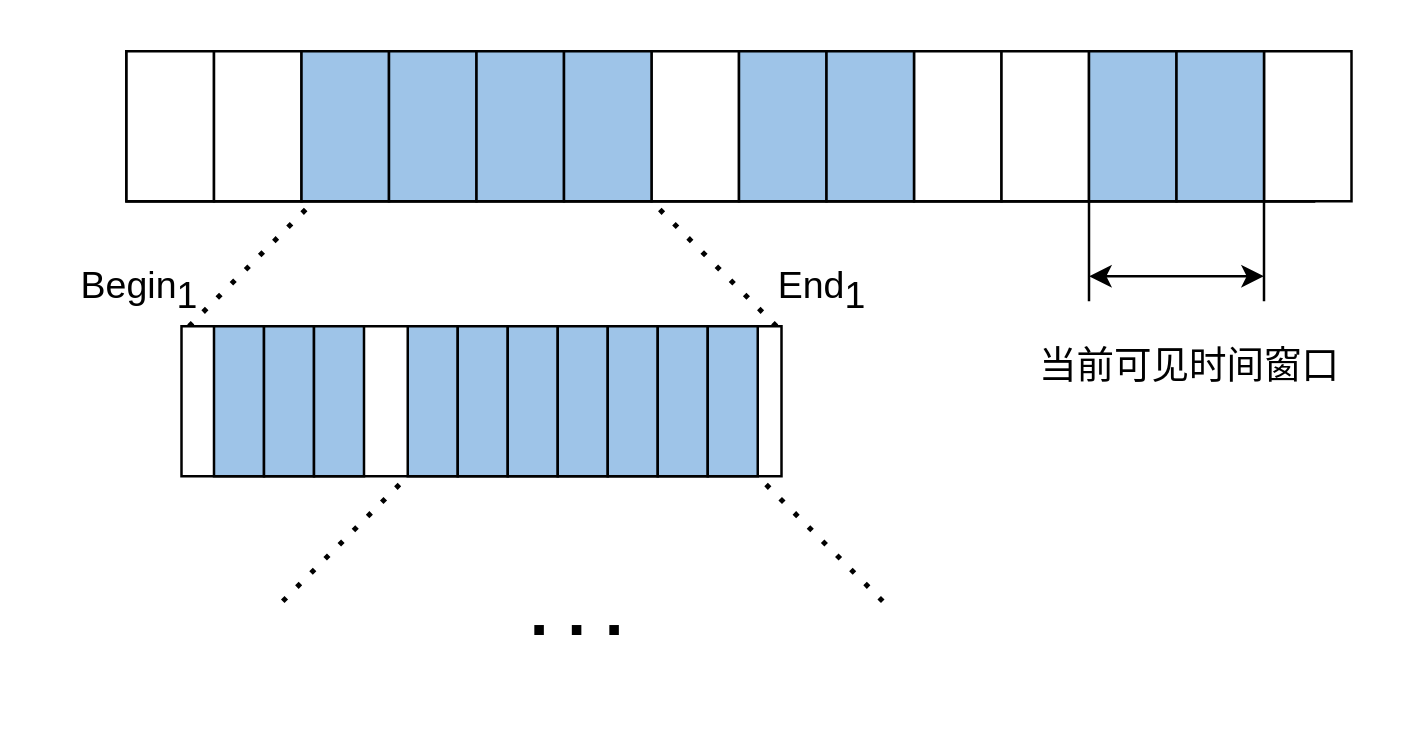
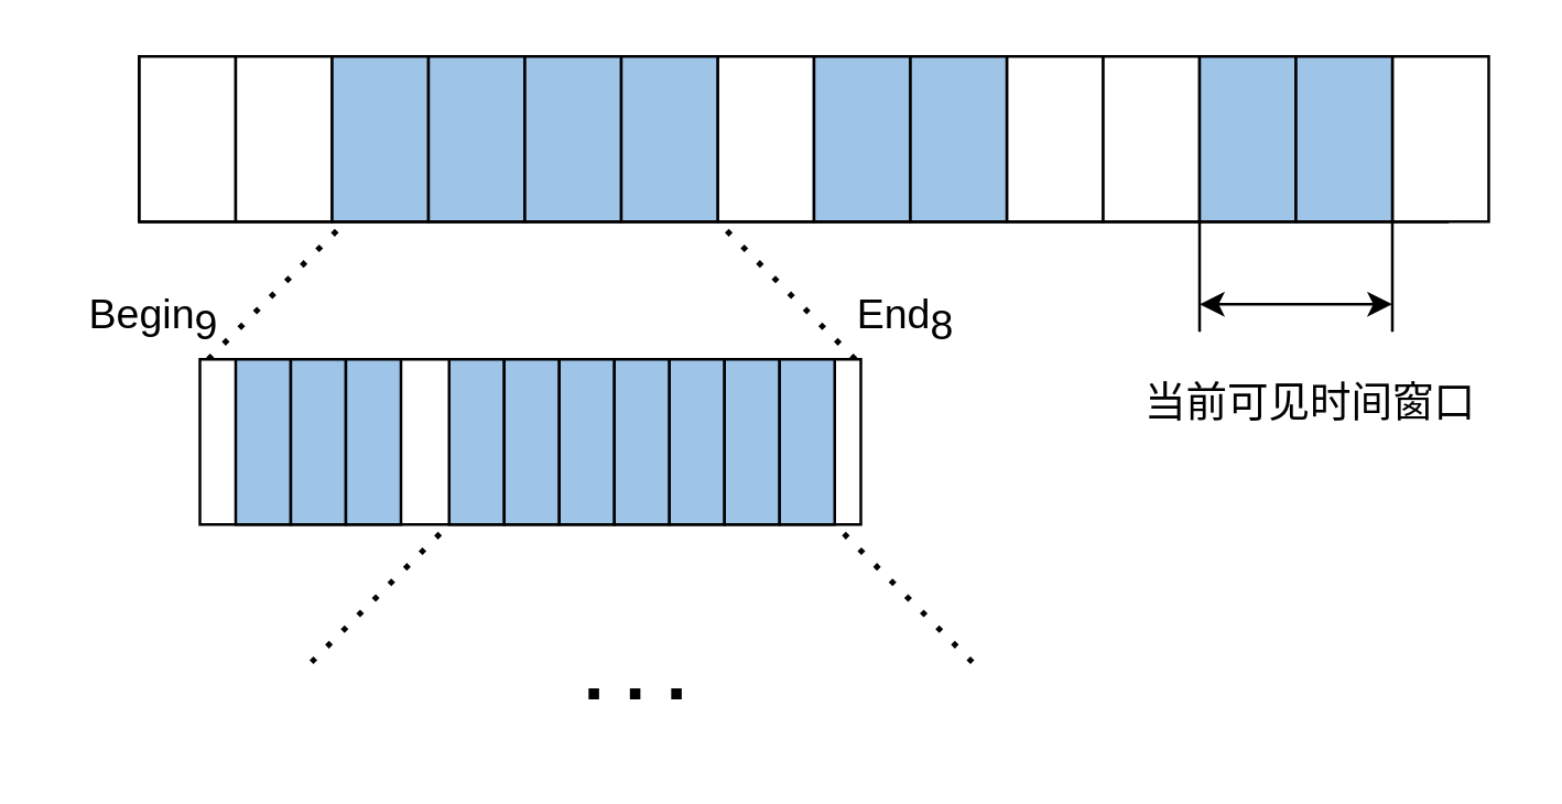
- <mxCell id="31" value="Begin&lt;sub style=&quot;font-size: 15px;&quot;&gt;1&lt;/sub&gt;" style="text;html=1;align=center;verticalAlign=middle;resizable=0;points=[];autosize=1;strokeColor=none;fillColor=none;fontSize=15;" vertex="1" parent="1"><mxGeometry x="20" y="95" width="70" height="40" as="geometry" /></mxCell>
+ <mxCell id="31" value="Begin&lt;sub style=&quot;font-size: 15px;&quot;&gt;9&lt;/sub&gt;" style="text;html=1;align=center;verticalAlign=middle;resizable=0;points=[];autosize=1;strokeColor=none;fillColor=none;fontSize=15;" vertex="1" parent="1"><mxGeometry x="20" y="95" width="70" height="40" as="geometry" /></mxCell>
- <mxCell id="32" value="End&lt;sub style=&quot;font-size: 15px;&quot;&gt;1&lt;/sub&gt;" style="text;html=1;align=center;verticalAlign=middle;resizable=0;points=[];autosize=1;strokeColor=none;fillColor=none;fontSize=15;" vertex="1" parent="1"><mxGeometry x="297.5" y="95" width="60" height="40" as="geometry" /></mxCell>
+ <mxCell id="32" value="End&lt;sub style=&quot;font-size: 15px;&quot;&gt;8&lt;/sub&gt;" style="text;html=1;align=center;verticalAlign=middle;resizable=0;points=[];autosize=1;strokeColor=none;fillColor=none;fontSize=15;" vertex="1" parent="1"><mxGeometry x="297.5" y="95" width="60" height="40" as="geometry" /></mxCell>
